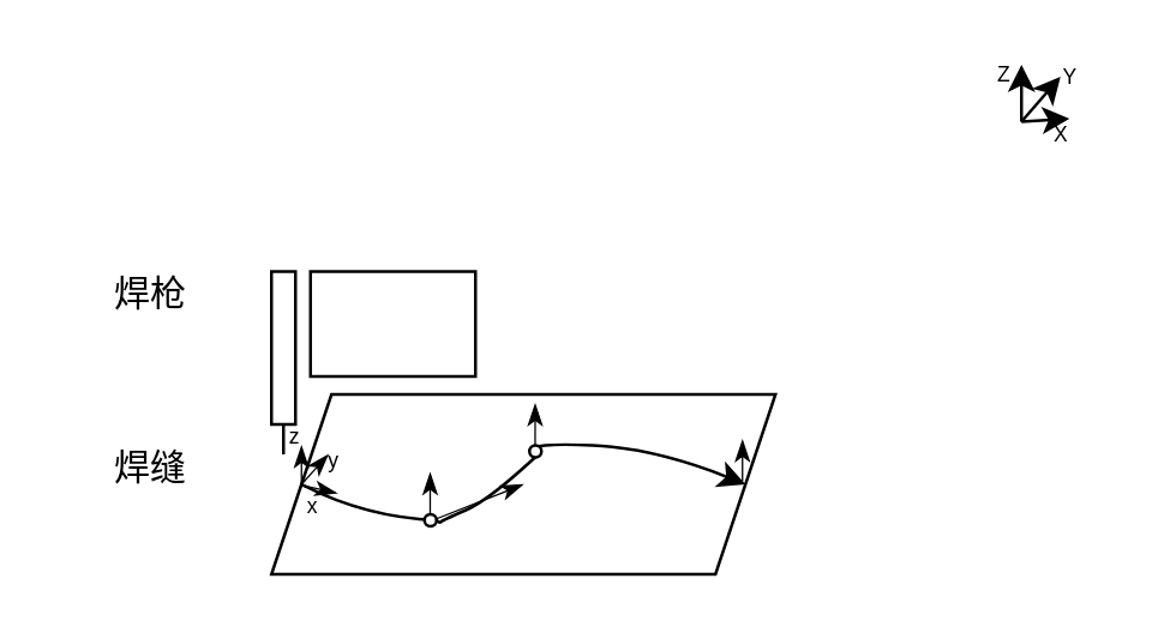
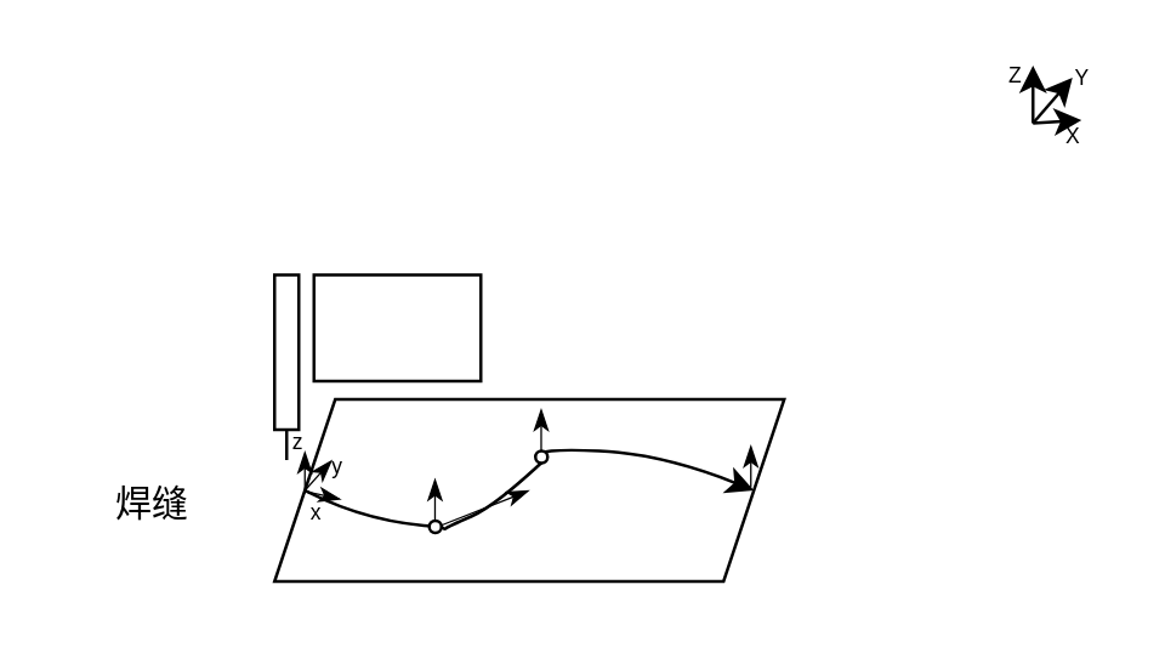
- <mxCell id="5" value="焊枪" style="text;html=1;strokeColor=none;fillColor=none;align=center;verticalAlign=middle;whiteSpace=wrap;rounded=0;" vertex="1" parent="1"><mxGeometry x="20" y="83" width="60" height="30" as="geometry" /></mxCell>
- <mxCell id="8" value="焊缝" style="text;html=1;strokeColor=none;fillColor=none;align=center;verticalAlign=middle;whiteSpace=wrap;rounded=0;" vertex="1" parent="1"><mxGeometry x="20" y="141" width="60" height="30" as="geometry" /></mxCell>
+ <mxCell id="8" value="焊缝" style="text;html=1;strokeColor=none;fillColor=none;align=center;verticalAlign=middle;whiteSpace=wrap;rounded=0;" vertex="1" parent="1"><mxGeometry x="20" y="151" width="60" height="30" as="geometry" /></mxCell>
